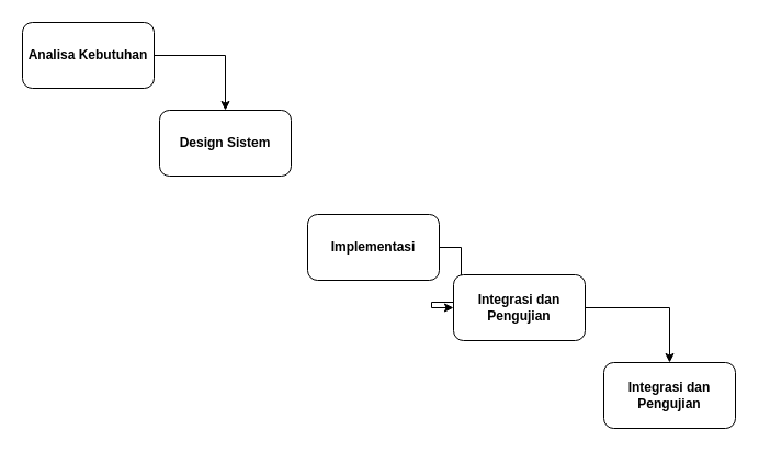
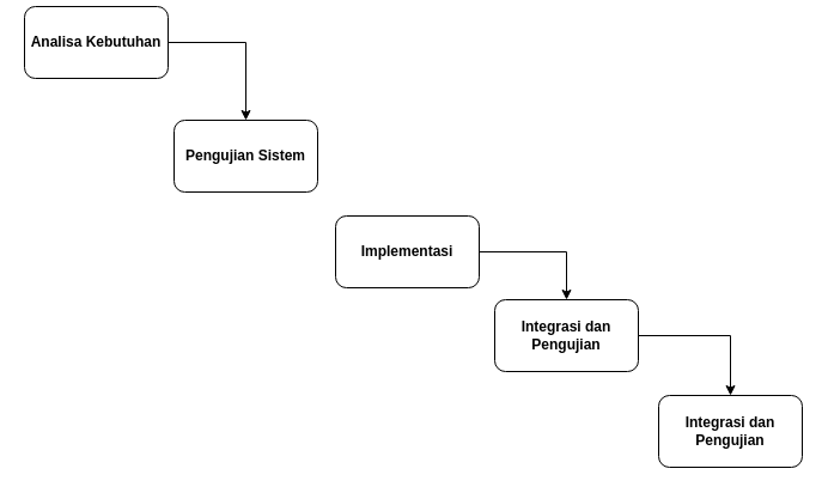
- <mxCell id="3" value="&lt;b&gt;Analisa Kebutuhan&lt;/b&gt;" style="rounded=1;whiteSpace=wrap;html=1;" vertex="1" parent="1"><mxGeometry x="20" y="20" width="120" height="60" as="geometry" /></mxCell>
+ <mxCell id="3" value="&lt;b&gt;Analisa Kebutuhan&lt;/b&gt;" style="rounded=1;whiteSpace=wrap;html=1;" vertex="1" parent="1"><mxGeometry x="20" y="5" width="120" height="60" as="geometry" /></mxCell>
- <mxCell id="4" value="&lt;b&gt;Design Sistem&lt;/b&gt;" style="rounded=1;whiteSpace=wrap;html=1;" vertex="1" parent="1"><mxGeometry x="145" y="100" width="120" height="60" as="geometry" /></mxCell>
+ <mxCell id="4" value="&lt;b&gt;Pengujian Sistem&lt;/b&gt;" style="rounded=1;whiteSpace=wrap;html=1;" vertex="1" parent="1"><mxGeometry x="145" y="100" width="120" height="60" as="geometry" /></mxCell>
- <mxCell id="6" value="&lt;b&gt;Implementasi&lt;/b&gt;" style="rounded=1;whiteSpace=wrap;html=1;" vertex="1" parent="1"><mxGeometry x="280" y="195" width="120" height="60" as="geometry" /></mxCell>
+ <mxCell id="6" value="&lt;b&gt;Implementasi&lt;/b&gt;" style="rounded=1;whiteSpace=wrap;html=1;" vertex="1" parent="1"><mxGeometry x="280" y="180" width="120" height="60" as="geometry" /></mxCell>
